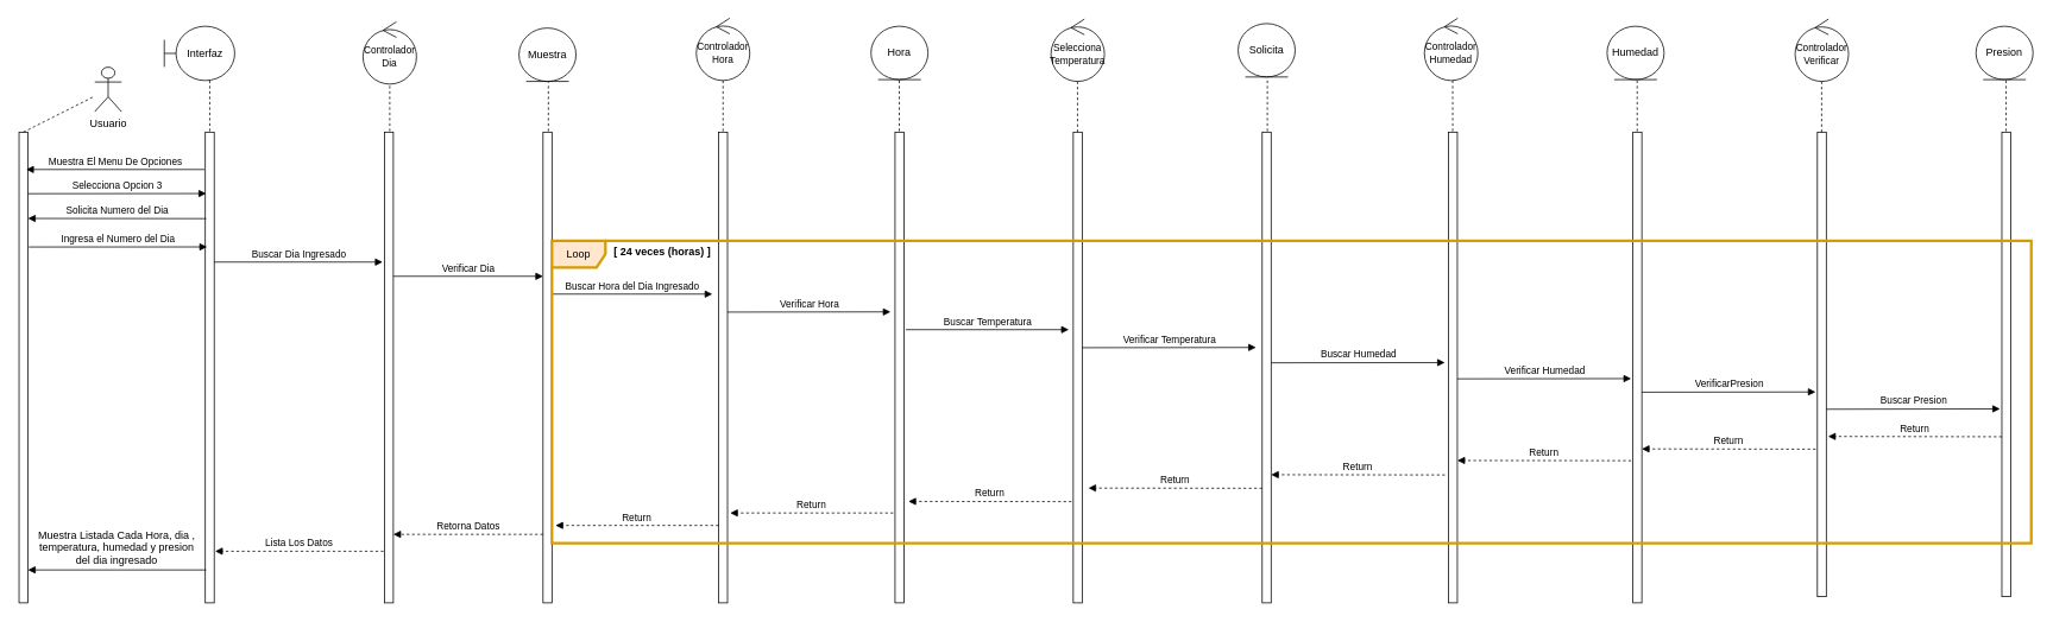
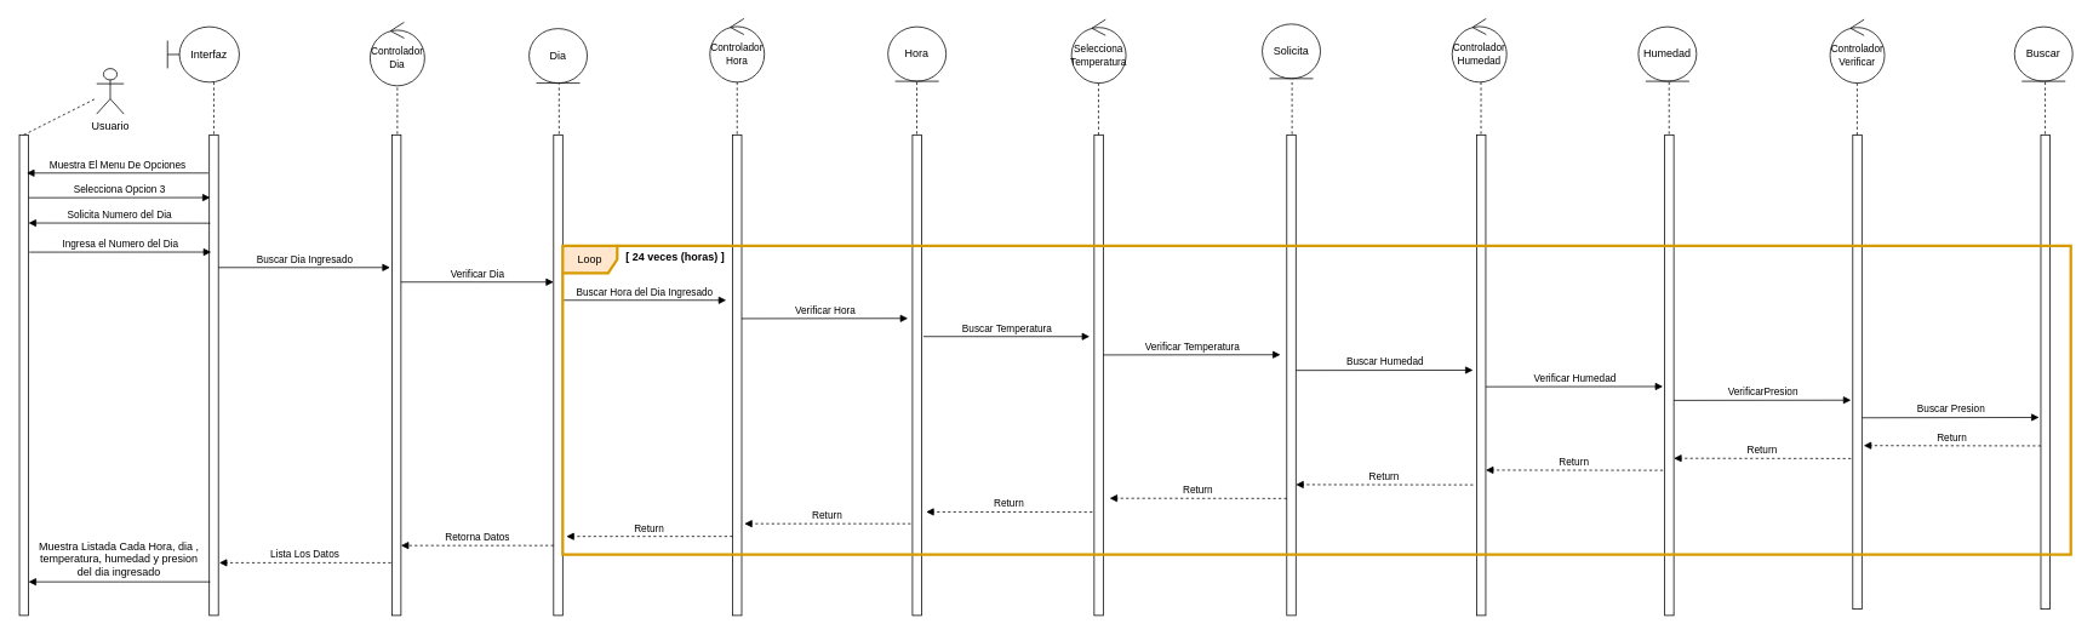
- <mxCell id="11" value="Presion" style="ellipse;shape=umlEntity;whiteSpace=wrap;html=1;" vertex="1" parent="1"><mxGeometry x="2216" y="29" width="64" height="60" as="geometry" /></mxCell>
+ <mxCell id="11" value="Buscar" style="ellipse;shape=umlEntity;whiteSpace=wrap;html=1;" vertex="1" parent="1"><mxGeometry x="2216" y="29" width="64" height="60" as="geometry" /></mxCell>
- <mxCell id="25" value="Muestra" style="ellipse;shape=umlEntity;whiteSpace=wrap;html=1;" vertex="1" parent="1"><mxGeometry x="581" y="31" width="64" height="60" as="geometry" /></mxCell>
+ <mxCell id="25" value="Dia" style="ellipse;shape=umlEntity;whiteSpace=wrap;html=1;" vertex="1" parent="1"><mxGeometry x="581" y="31" width="64" height="60" as="geometry" /></mxCell>
